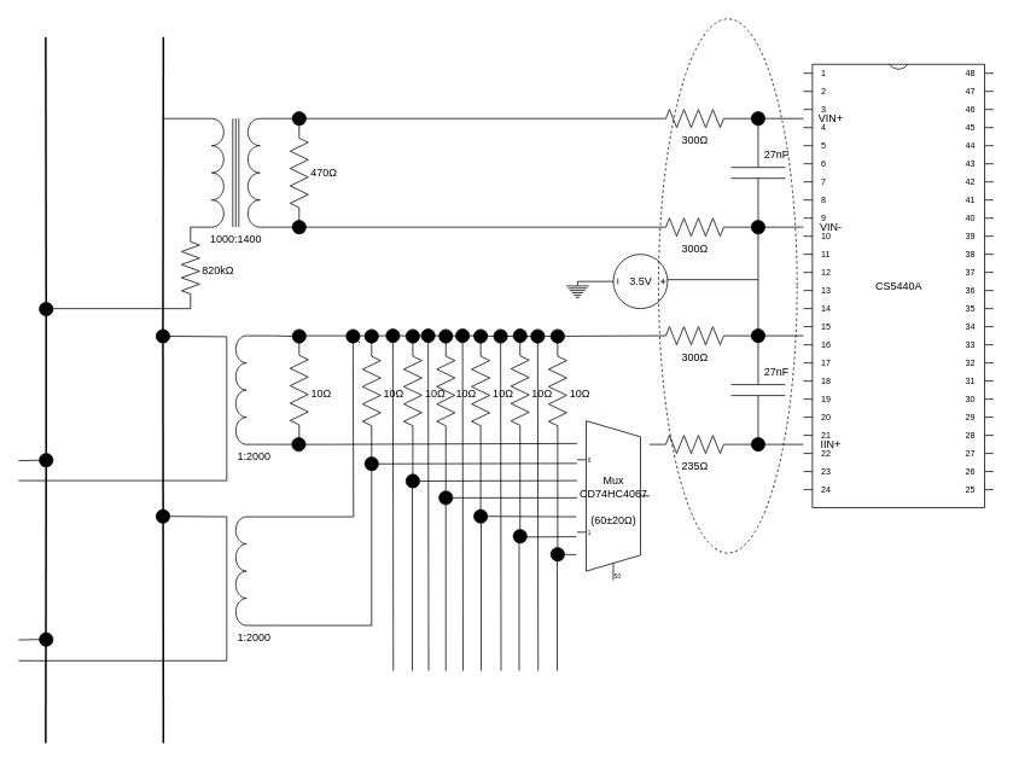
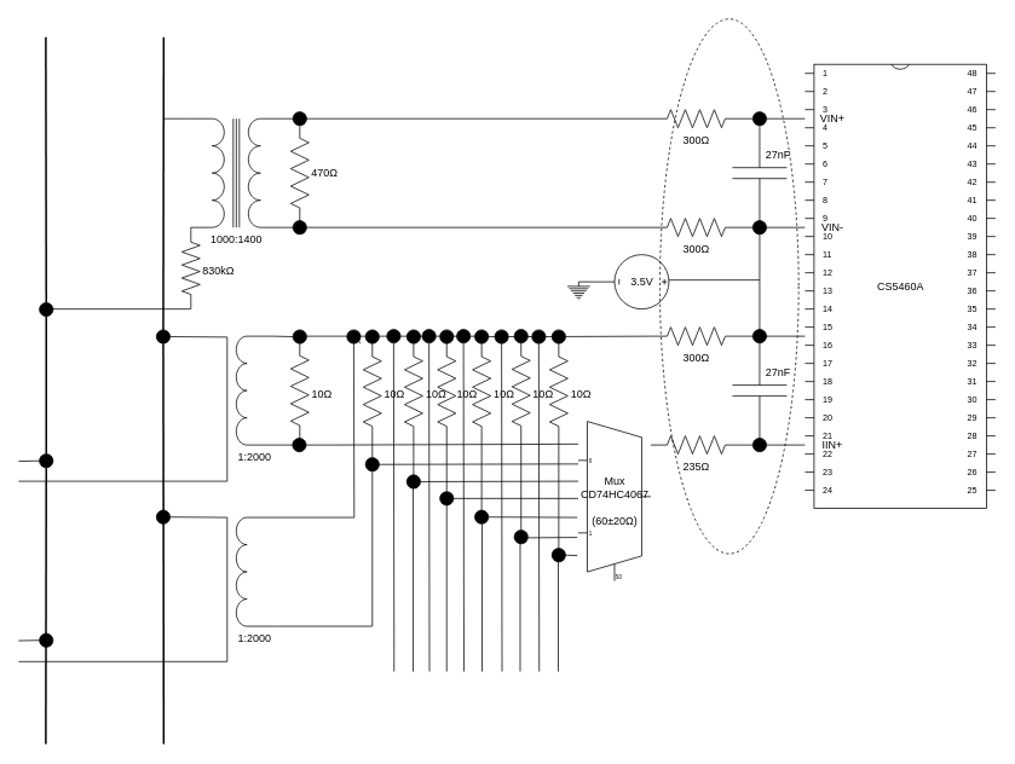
- <mxCell id="36" value="CS5440A" style="shadow=0;dashed=0;align=center;html=1;strokeWidth=1;shape=mxgraph.electrical.logic_gates.dual_inline_ic;labelNames=a,b,c,d,e,f,g,h,i,j,k,l,m,n,o,p,q,r,s,t;" vertex="1" parent="1"><mxGeometry x="887" y="70" width="210" height="490" as="geometry" /></mxCell>
+ <mxCell id="36" value="CS5460A" style="shadow=0;dashed=0;align=center;html=1;strokeWidth=1;shape=mxgraph.electrical.logic_gates.dual_inline_ic;labelNames=a,b,c,d,e,f,g,h,i,j,k,l,m,n,o,p,q,r,s,t;" vertex="1" parent="1"><mxGeometry x="887" y="70" width="210" height="490" as="geometry" /></mxCell>
- <mxCell id="13" value="820k&lt;span class=&quot;w8qArf&quot;&gt;&lt;/span&gt;&lt;span class=&quot;LrzXr kno-fv&quot;&gt;Ω&lt;/span&gt;" style="text;html=1;align=center;verticalAlign=middle;resizable=0;points=[];autosize=1;" vertex="1" parent="1"><mxGeometry x="215" y="288" width="50" height="20" as="geometry" /></mxCell>
+ <mxCell id="13" value="830k&lt;span class=&quot;w8qArf&quot;&gt;&lt;/span&gt;&lt;span class=&quot;LrzXr kno-fv&quot;&gt;Ω&lt;/span&gt;" style="text;html=1;align=center;verticalAlign=middle;resizable=0;points=[];autosize=1;" vertex="1" parent="1"><mxGeometry x="215" y="288" width="50" height="20" as="geometry" /></mxCell>
